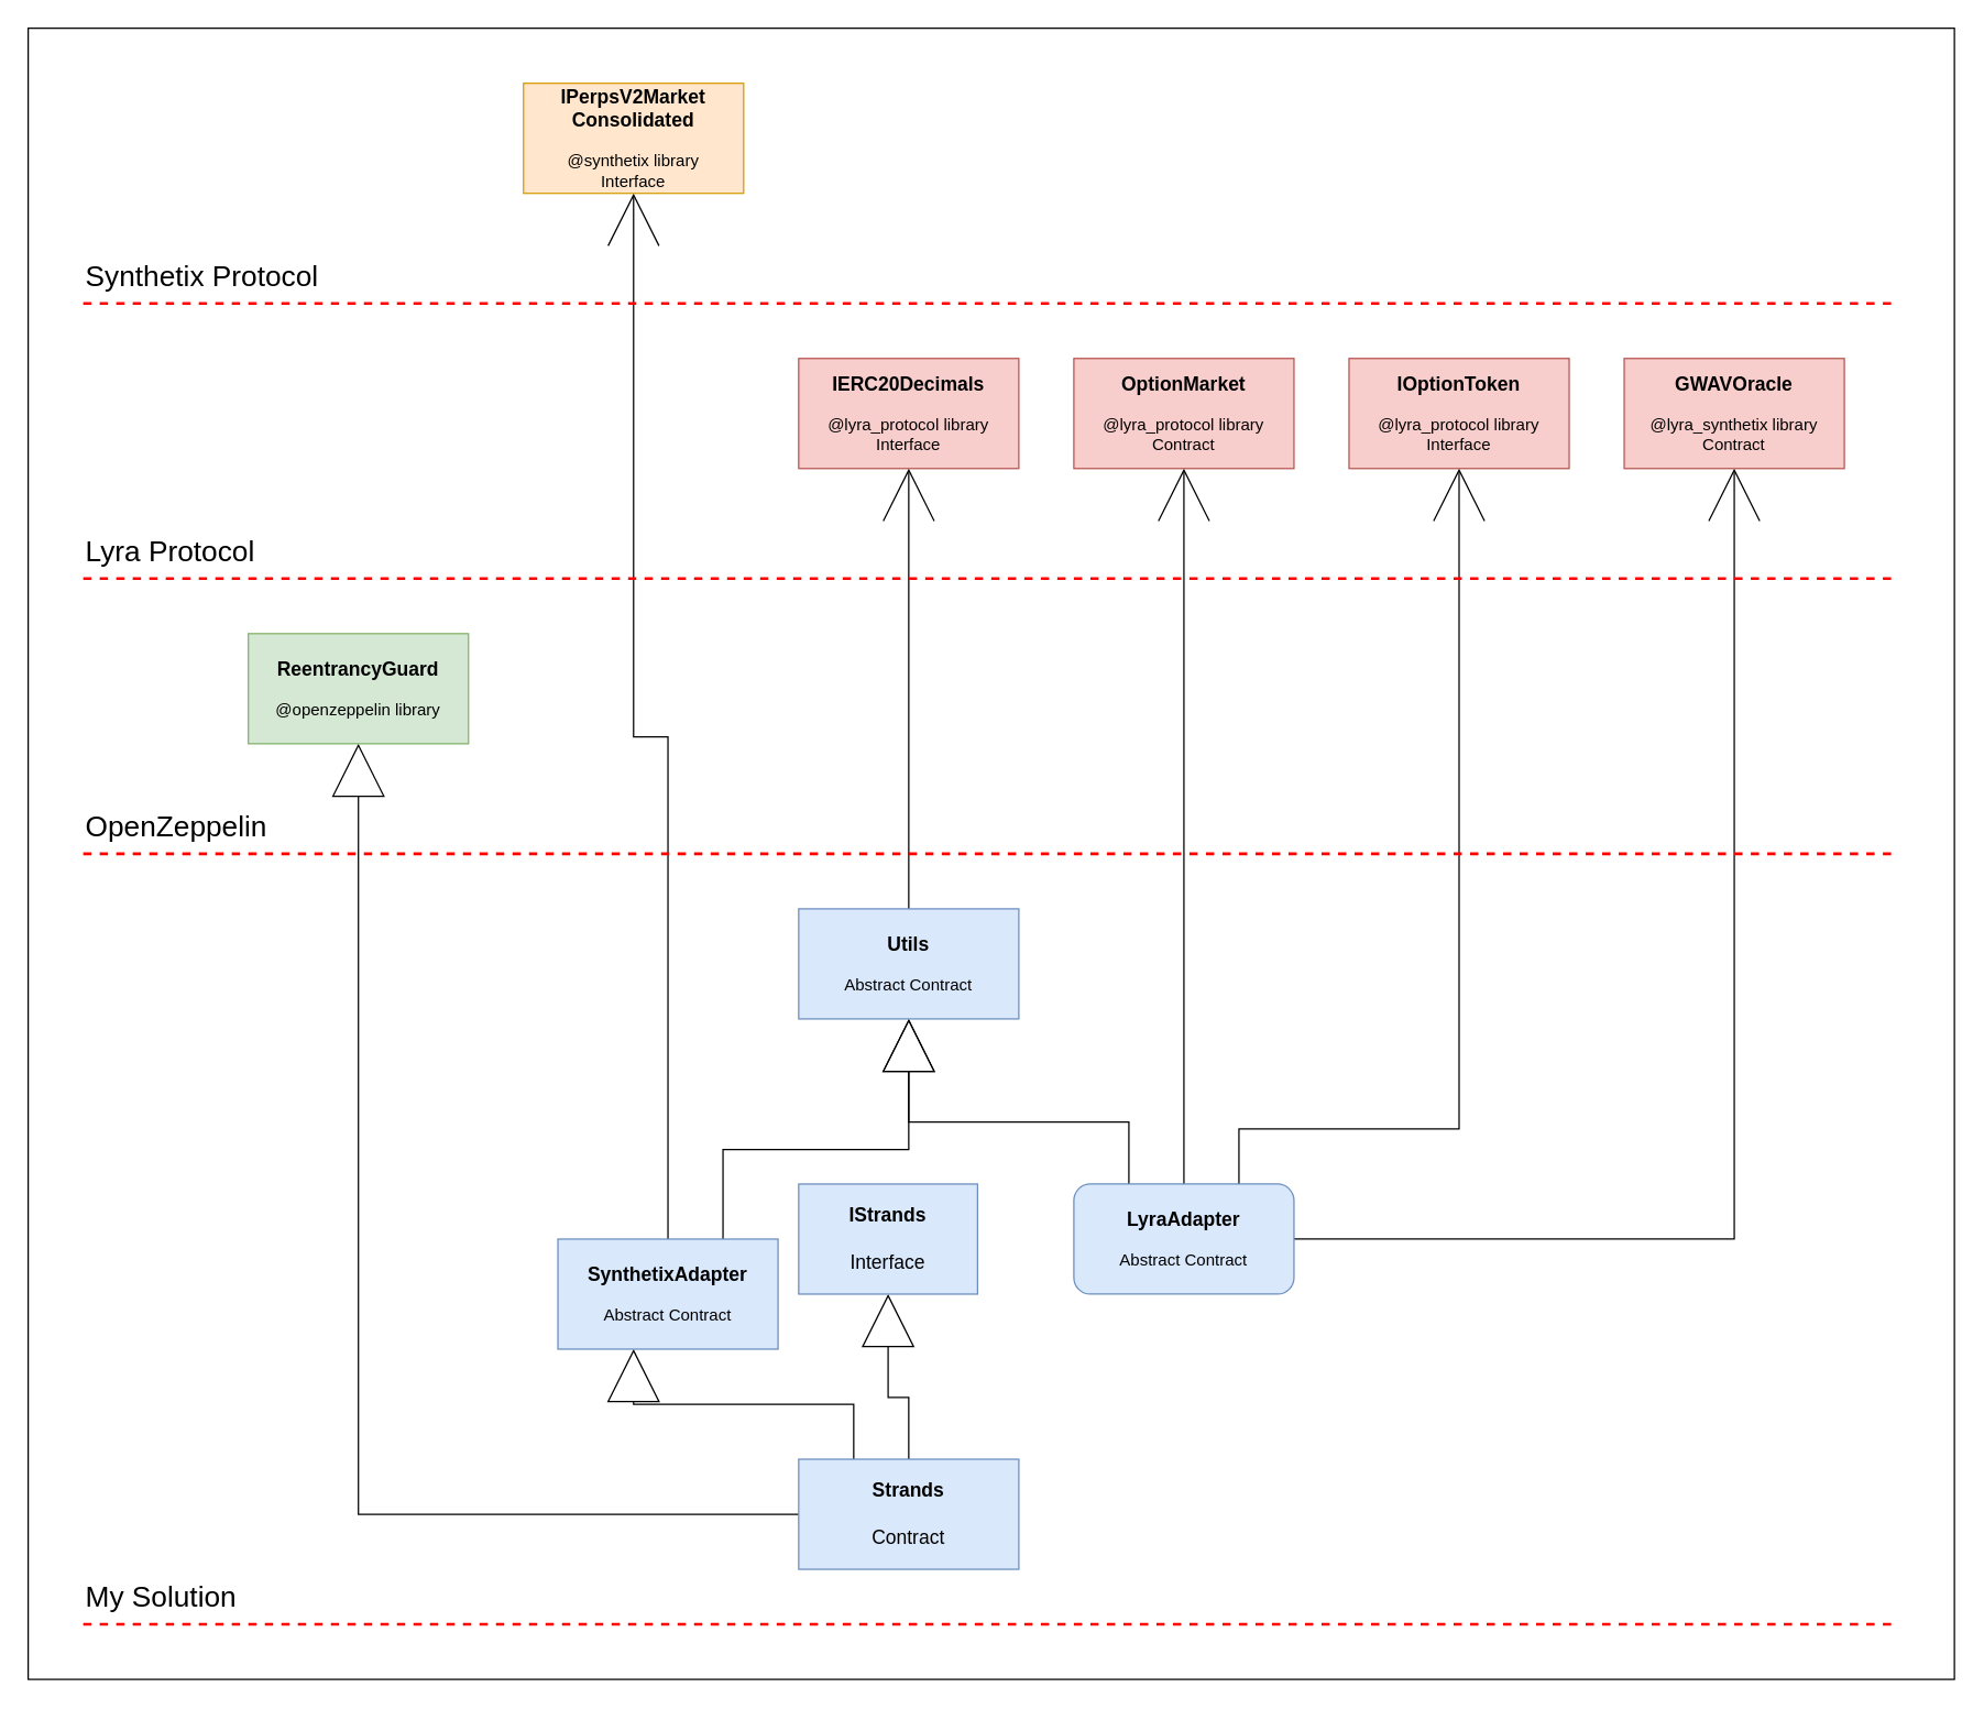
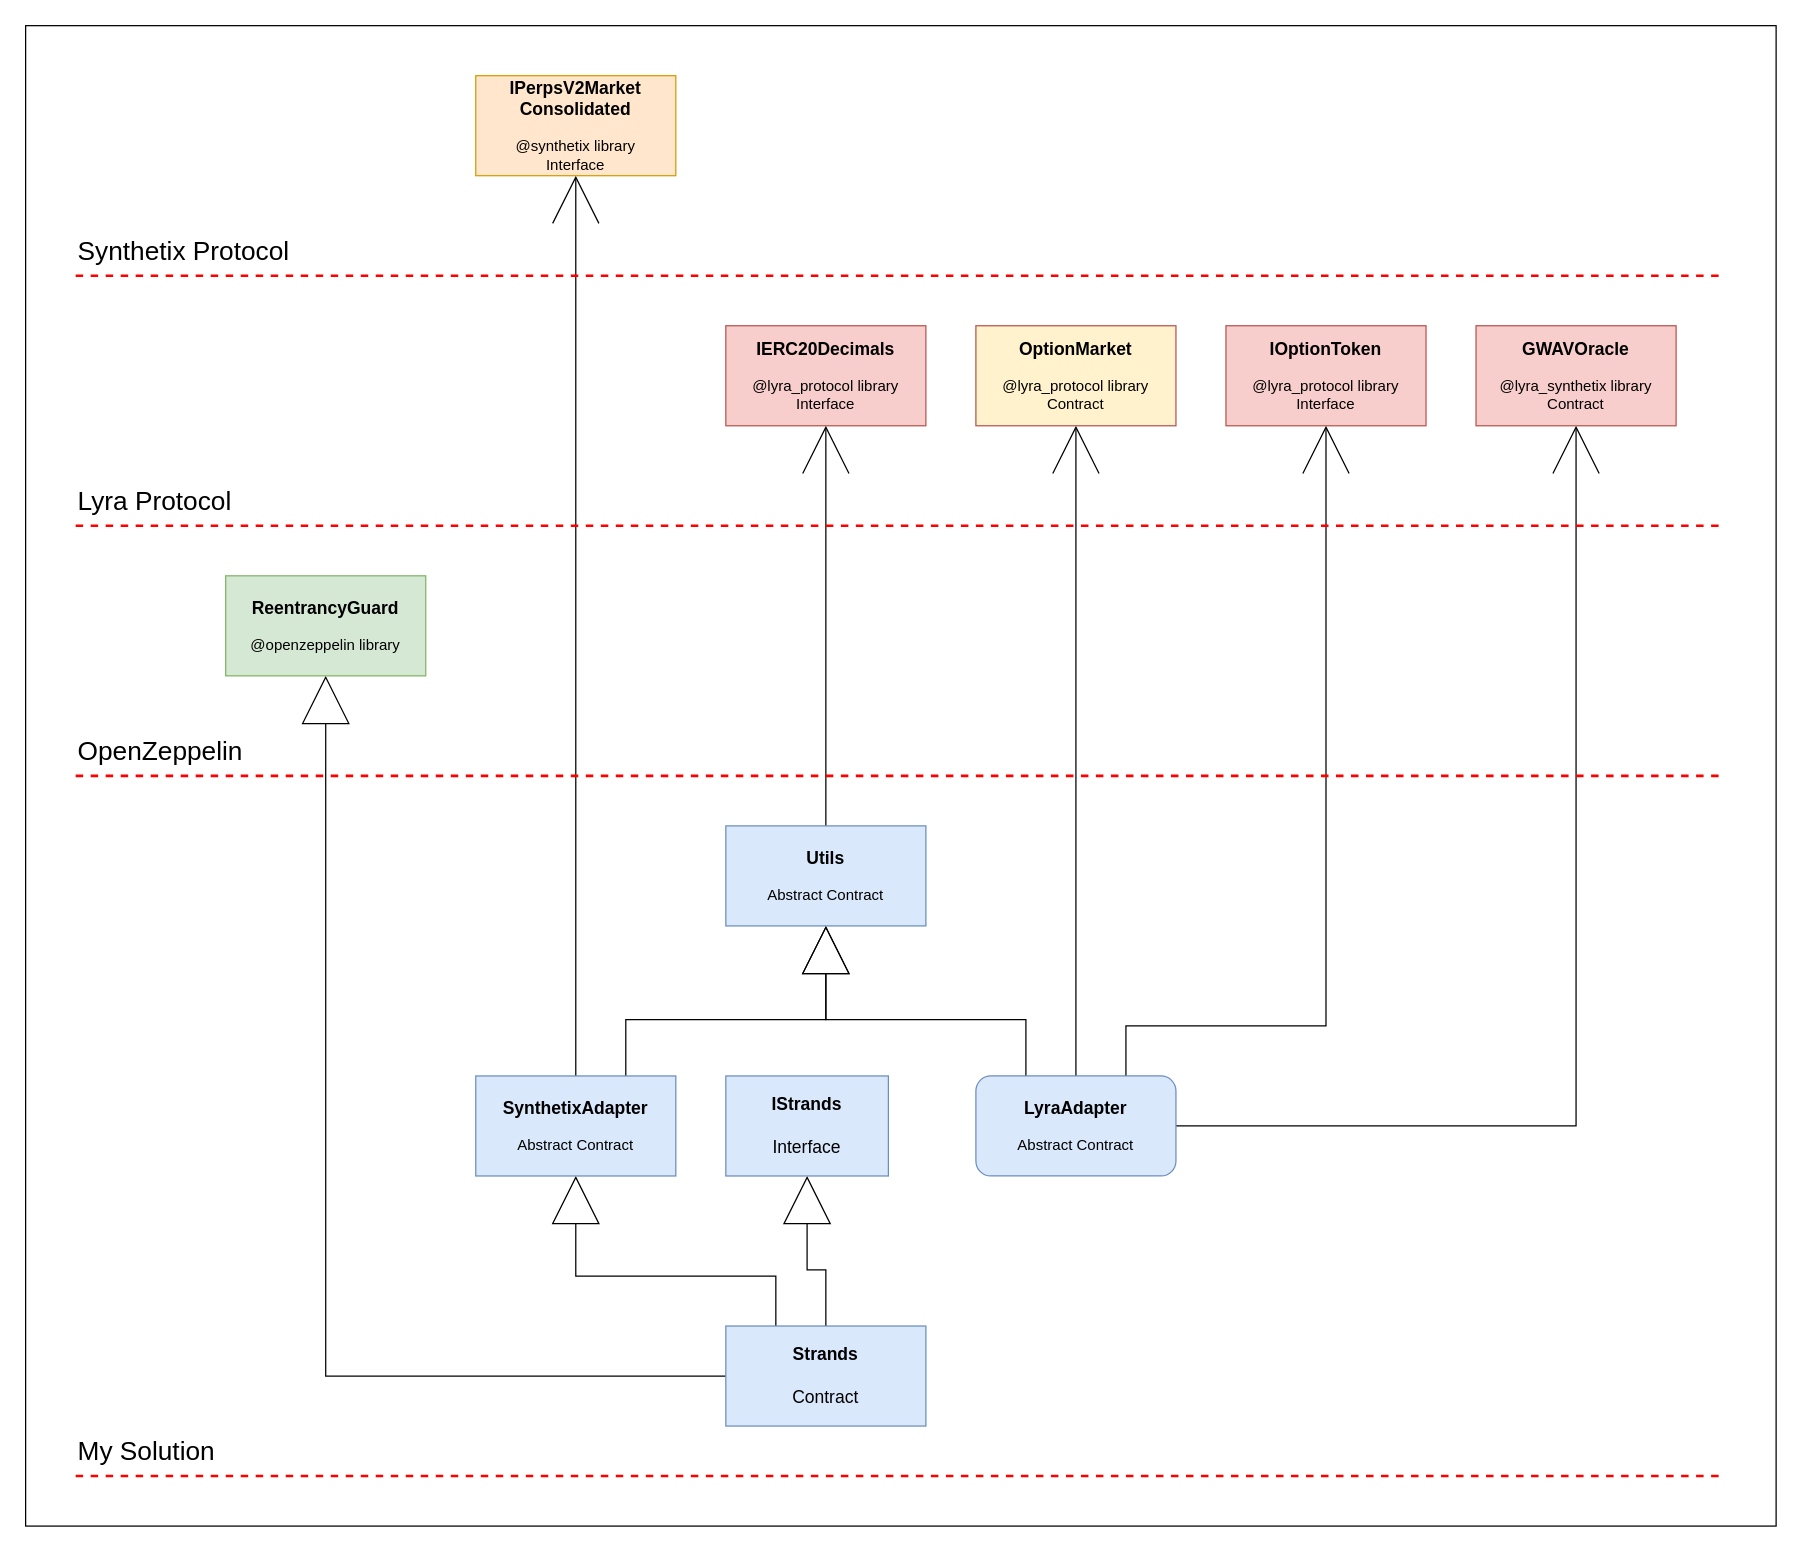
- <mxCell id="17" value="&lt;span style=&quot;font-size: 14px&quot;&gt;&lt;b&gt;OptionMarket&lt;/b&gt;&lt;/span&gt;&lt;br&gt;&lt;br&gt;@lyra_protocol library&lt;br&gt;Contract" style="rounded=0;whiteSpace=wrap;html=1;fillColor=#f8cecc;strokeColor=#b85450;" vertex="1" parent="1"><mxGeometry x="780" y="260" width="160" height="80" as="geometry" /></mxCell>
+ <mxCell id="17" value="&lt;span style=&quot;font-size: 14px&quot;&gt;&lt;b&gt;OptionMarket&lt;/b&gt;&lt;/span&gt;&lt;br&gt;&lt;br&gt;@lyra_protocol library&lt;br&gt;Contract" style="rounded=0;whiteSpace=wrap;html=1;fillColor=#fff2cc;strokeColor=#b85450;" vertex="1" parent="1"><mxGeometry x="780" y="260" width="160" height="80" as="geometry" /></mxCell>
- <mxCell id="11" value="&lt;span style=&quot;font-size: 14px&quot;&gt;&lt;b&gt;SynthetixAdapter&lt;br&gt;&lt;/b&gt;&lt;/span&gt;&lt;br&gt;Abstract Contract" style="rounded=0;whiteSpace=wrap;html=1;fillColor=#dae8fc;strokeColor=#6c8ebf;" vertex="1" parent="1"><mxGeometry x="405" y="900" width="160" height="80" as="geometry" /></mxCell>
+ <mxCell id="11" value="&lt;span style=&quot;font-size: 14px&quot;&gt;&lt;b&gt;SynthetixAdapter&lt;br&gt;&lt;/b&gt;&lt;/span&gt;&lt;br&gt;Abstract Contract" style="rounded=0;whiteSpace=wrap;html=1;fillColor=#dae8fc;strokeColor=#6c8ebf;" vertex="1" parent="1"><mxGeometry x="380" y="860" width="160" height="80" as="geometry" /></mxCell>
